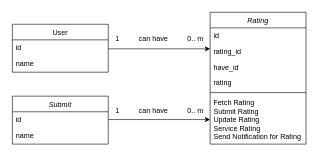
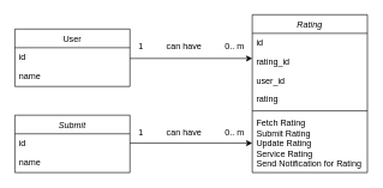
- <mxCell id="5" value="have_id&#10;" style="text;align=left;verticalAlign=top;spacingLeft=4;spacingRight=4;overflow=hidden;rotatable=0;points=[[0,0.5],[1,0.5]];portConstraint=eastwest;rounded=0;shadow=0;html=0;" parent="2" vertex="1"><mxGeometry y="78" width="160" height="26" as="geometry" /></mxCell>
+ <mxCell id="5" value="user_id&#10;" style="text;align=left;verticalAlign=top;spacingLeft=4;spacingRight=4;overflow=hidden;rotatable=0;points=[[0,0.5],[1,0.5]];portConstraint=eastwest;rounded=0;shadow=0;html=0;" parent="2" vertex="1"><mxGeometry y="78" width="160" height="26" as="geometry" /></mxCell>
